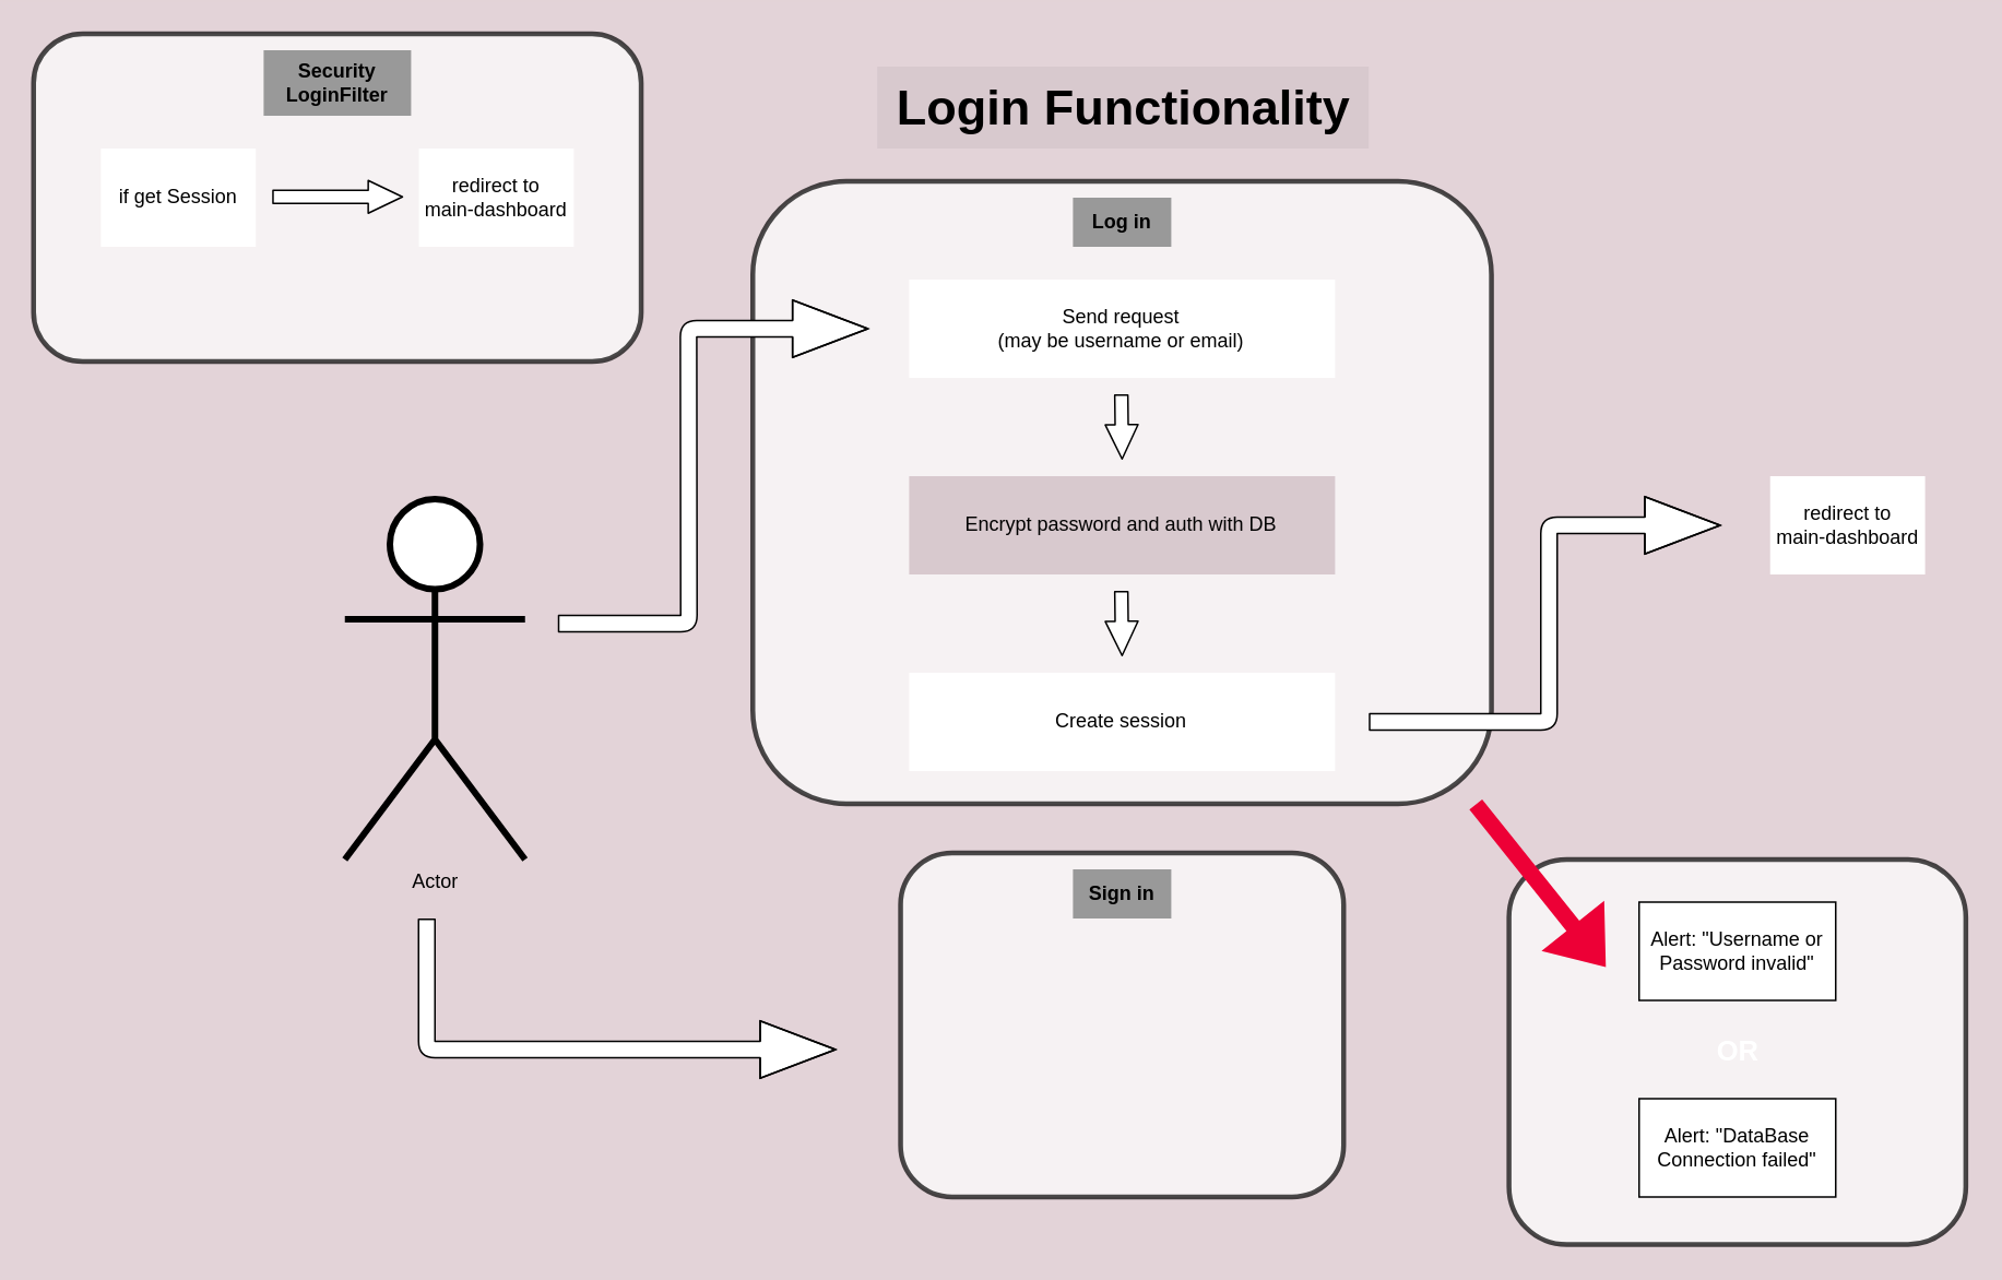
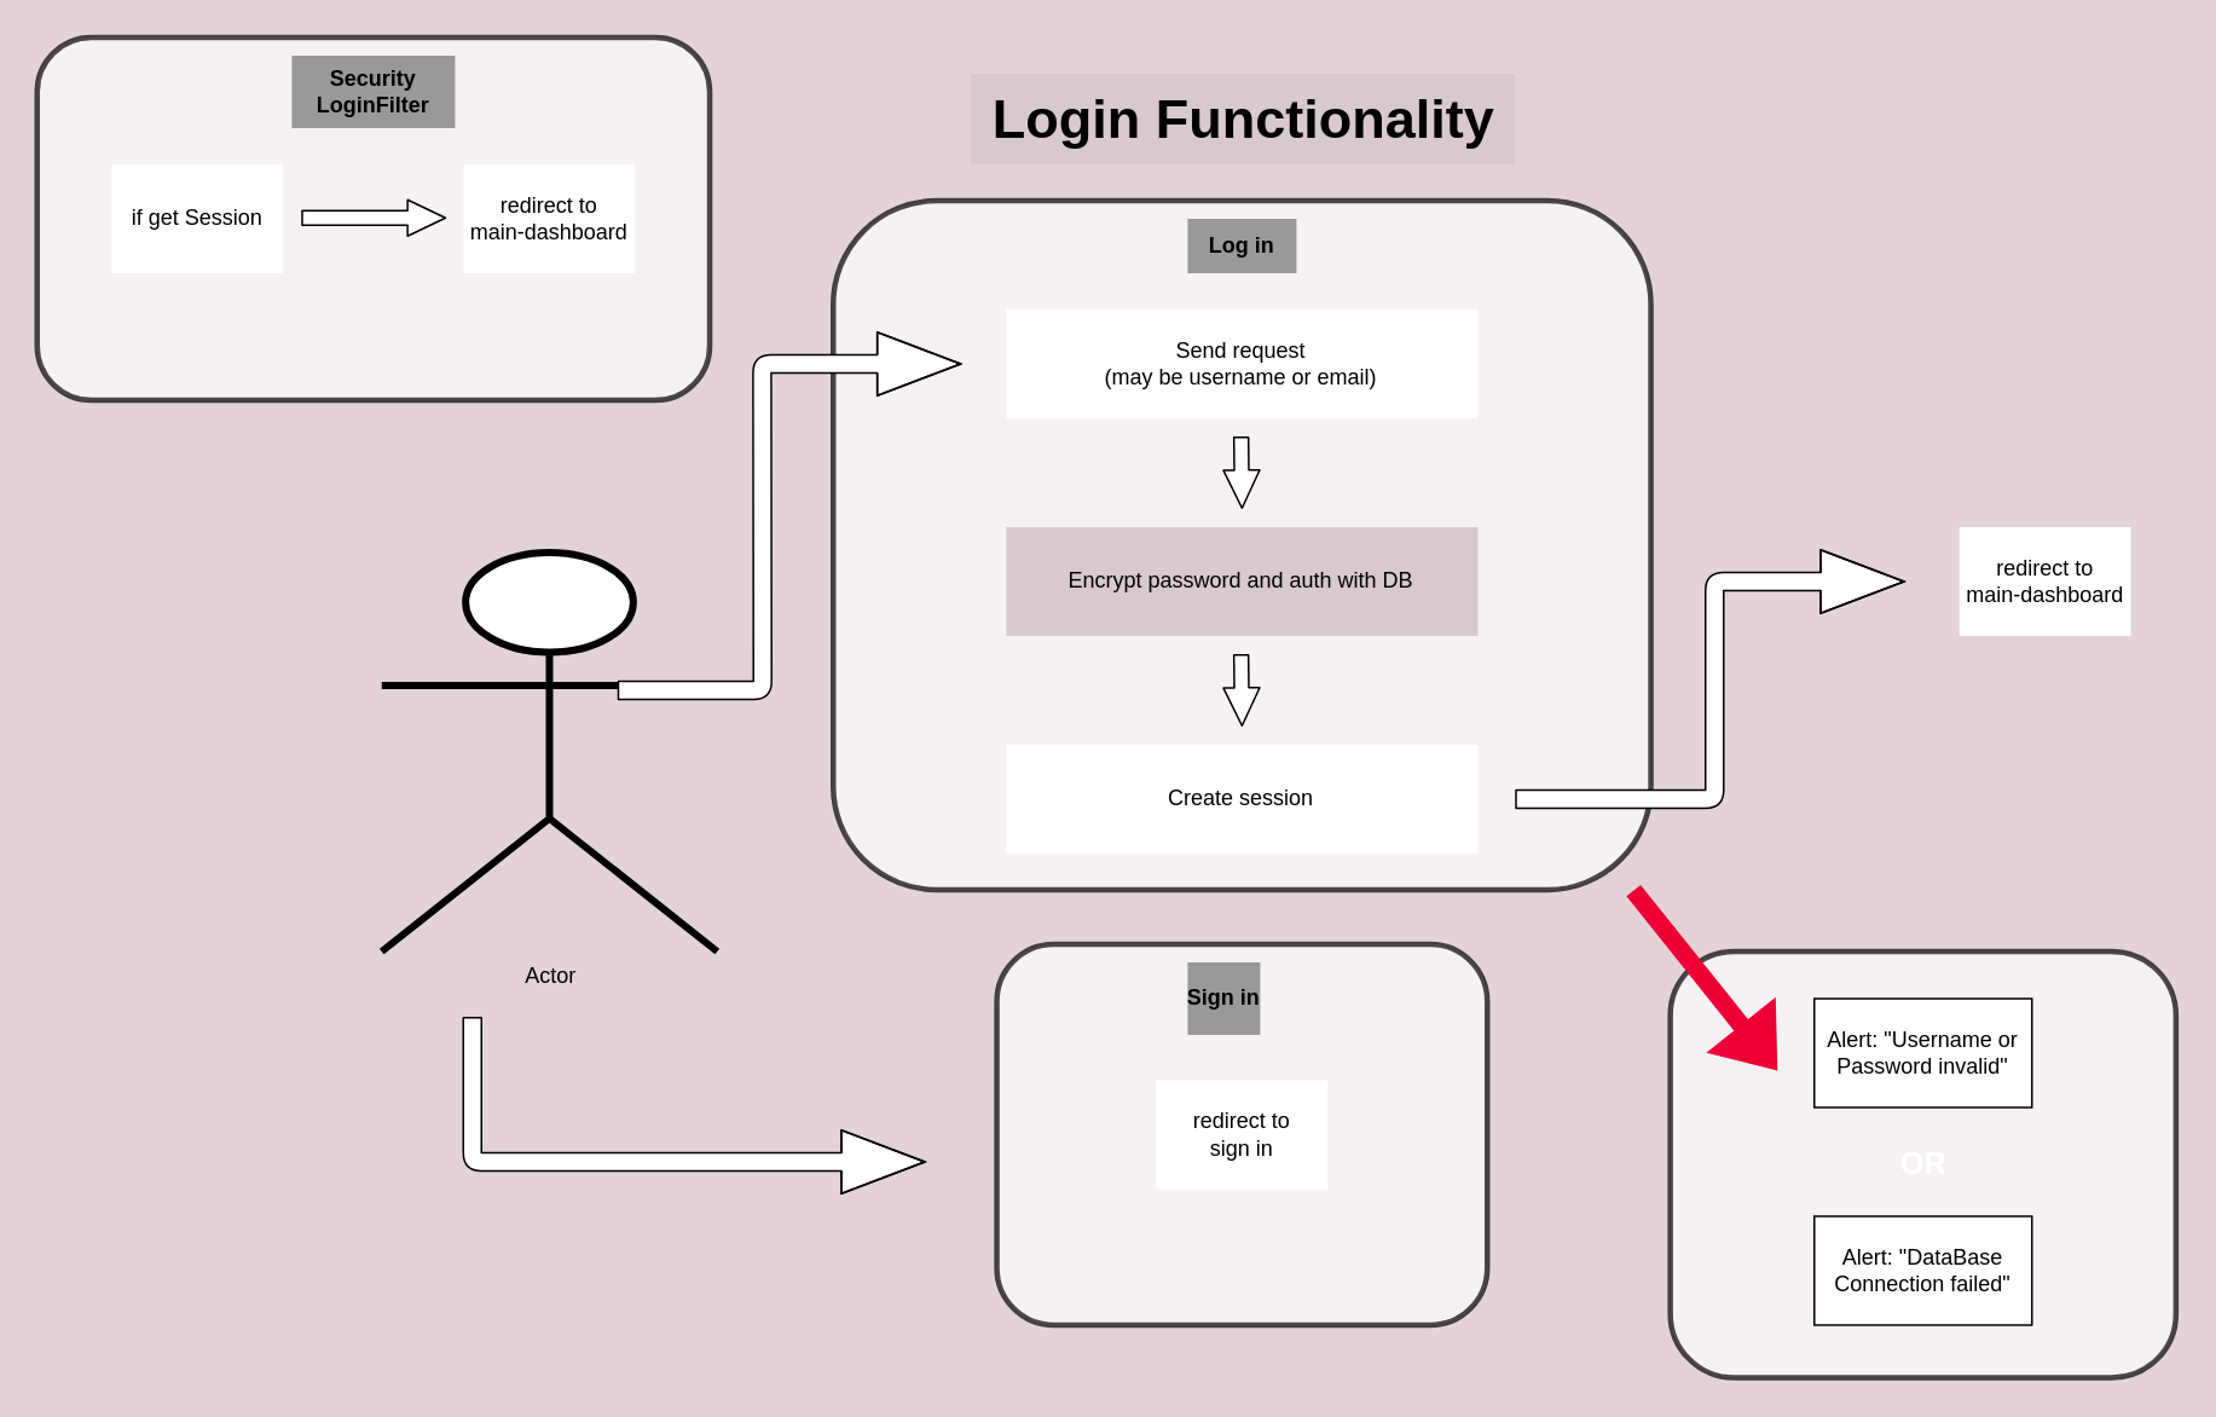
- <mxCell id="5" value="Actor" style="shape=umlActor;verticalLabelPosition=bottom;verticalAlign=top;html=1;outlineConnect=0;strokeColor=#000000;strokeWidth=4;fontColor=#000000;" parent="1" vertex="1"><mxGeometry x="210" y="304" width="110" height="220" as="geometry" /></mxCell>
+ <mxCell id="5" value="Actor" style="shape=umlActor;verticalLabelPosition=bottom;verticalAlign=top;html=1;outlineConnect=0;strokeColor=#000000;strokeWidth=4;fontColor=#000000;" parent="1" vertex="1"><mxGeometry x="210" y="304" width="185" height="220" as="geometry" /></mxCell>
- <mxCell id="22" value="&lt;b&gt;Sign in&lt;br&gt;&lt;/b&gt;" style="text;html=1;align=center;verticalAlign=middle;resizable=0;points=[];autosize=1;strokeColor=none;fillColor=#999999;fontColor=#000000;labelBackgroundColor=none;labelBorderColor=none;" parent="1" vertex="1"><mxGeometry x="654.43" y="530" width="60" height="30" as="geometry" /></mxCell>
+ <mxCell id="22" value="&lt;b&gt;Sign in&lt;br&gt;&lt;/b&gt;" style="text;html=1;align=center;verticalAlign=middle;resizable=0;points=[];autosize=1;strokeColor=none;fillColor=#999999;fontColor=#000000;labelBackgroundColor=none;labelBorderColor=none;" parent="1" vertex="1"><mxGeometry x="654.43" y="530" width="40" height="40" as="geometry" /></mxCell>
+ <mxCell id="23" value="redirect to&lt;br&gt;sign in" style="rounded=0;whiteSpace=wrap;html=1;strokeColor=none;strokeWidth=4;" parent="1" vertex="1"><mxGeometry x="637.15" y="595" width="94.56" height="60" as="geometry" /></mxCell>
